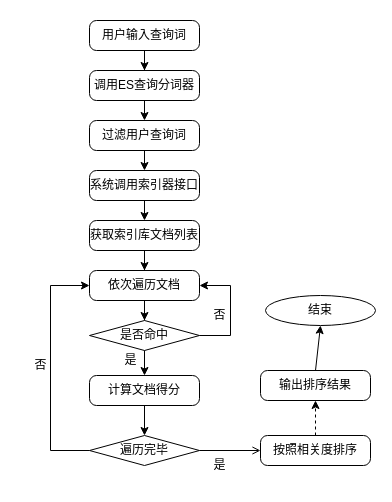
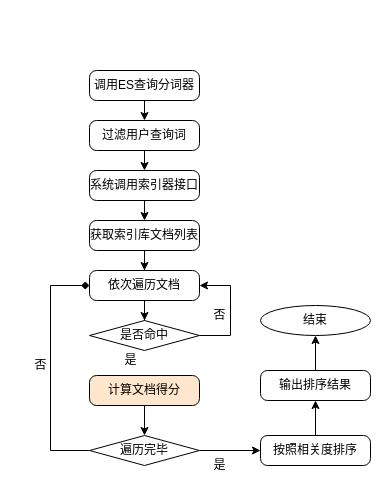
- <mxCell id="3" value="用户输入查询词" style="rounded=1;whiteSpace=wrap;html=1;absoluteArcSize=1;arcSize=14;strokeWidth=1;" parent="1" vertex="1"><mxGeometry x="89" y="20" width="110" height="30" as="geometry" /></mxCell>
- <mxCell id="2" value="" style="edgeStyle=orthogonalEdgeStyle;rounded=0;orthogonalLoop=1;jettySize=auto;html=1;startArrow=none;startFill=0;endArrow=classic;endFill=1;entryX=0.5;entryY=0;entryDx=0;entryDy=0;" edge="1" parent="1" source="3" target="4"><mxGeometry relative="1" as="geometry"><mxPoint x="260" y="70" as="targetPoint" /></mxGeometry></mxCell>
- <mxCell id="29" value="" style="endArrow=classic;html=1;rounded=0;exitX=0;exitY=0.5;exitDx=0;exitDy=0;exitPerimeter=0;entryX=0;entryY=0.5;entryDx=0;entryDy=0;edgeStyle=orthogonalEdgeStyle;" edge="1" parent="1" source="14" target="10"><mxGeometry width="50" height="50" relative="1" as="geometry"><mxPoint x="190" y="360" as="sourcePoint" /><mxPoint x="240" y="310" as="targetPoint" /><Array as="points"><mxPoint x="50" y="450" /><mxPoint x="50" y="285" /></Array></mxGeometry></mxCell>
+ <mxCell id="29" value="" style="endArrow=diamond;html=1;rounded=0;exitX=0;exitY=0.5;exitDx=0;exitDy=0;exitPerimeter=0;entryX=0;entryY=0.5;entryDx=0;entryDy=0;edgeStyle=orthogonalEdgeStyle;" edge="1" parent="1" source="14" target="10"><mxGeometry width="50" height="50" relative="1" as="geometry"><mxPoint x="190" y="360" as="sourcePoint" /><mxPoint x="240" y="310" as="targetPoint" /><Array as="points"><mxPoint x="50" y="450" /><mxPoint x="50" y="285" /></Array></mxGeometry></mxCell>
- <mxCell id="18" value="结束" style="strokeWidth=1;html=1;shape=mxgraph.flowchart.start_1;whiteSpace=wrap;" parent="1" vertex="1"><mxGeometry x="265" y="295" width="110" height="30" as="geometry" /></mxCell>
+ <mxCell id="18" value="结束" style="strokeWidth=1;html=1;shape=mxgraph.flowchart.start_1;whiteSpace=wrap;" parent="1" vertex="1"><mxGeometry x="260" y="305" width="110" height="30" as="geometry" /></mxCell>
- <mxCell id="15" value="" style="endArrow=classic;html=1;rounded=0;exitX=0.5;exitY=1;exitDx=0;exitDy=0;exitPerimeter=0;entryX=0.5;entryY=0;entryDx=0;entryDy=0;" parent="1" source="11" target="13" edge="1"><mxGeometry width="50" height="50" relative="1" as="geometry"><mxPoint x="199" y="380" as="sourcePoint" /><mxPoint x="249" y="330" as="targetPoint" /></mxGeometry></mxCell>
- <mxCell id="13" value="计算文档得分" style="rounded=1;whiteSpace=wrap;html=1;absoluteArcSize=1;arcSize=14;strokeWidth=1;" parent="1" vertex="1"><mxGeometry x="89" y="375" width="110" height="30" as="geometry" /></mxCell>
+ <mxCell id="13" value="计算文档得分" style="rounded=1;whiteSpace=wrap;html=1;absoluteArcSize=1;arcSize=14;strokeWidth=1;fillColor=#ffe6cc;" parent="1" vertex="1"><mxGeometry x="89" y="375" width="110" height="30" as="geometry" /></mxCell>
- <mxCell id="22" value="" style="endArrow=classic;html=1;rounded=0;exitX=0.5;exitY=0;exitDx=0;exitDy=0;entryX=0.5;entryY=1;entryDx=0;entryDy=0;dashed=1;" parent="1" source="16" target="17" edge="1"><mxGeometry width="50" height="50" relative="1" as="geometry"><mxPoint x="200" y="280" as="sourcePoint" /><mxPoint x="250" y="230" as="targetPoint" /></mxGeometry></mxCell>
+ <mxCell id="22" value="" style="endArrow=classic;html=1;rounded=0;exitX=0.5;exitY=0;exitDx=0;exitDy=0;entryX=0.5;entryY=1;entryDx=0;entryDy=0;" parent="1" source="16" target="17" edge="1"><mxGeometry width="50" height="50" relative="1" as="geometry"><mxPoint x="200" y="280" as="sourcePoint" /><mxPoint x="250" y="230" as="targetPoint" /></mxGeometry></mxCell>
- <mxCell id="30" value="" style="endArrow=open;html=1;rounded=0;exitX=1;exitY=0.5;exitDx=0;exitDy=0;exitPerimeter=0;entryX=0;entryY=0.5;entryDx=0;entryDy=0;" edge="1" parent="1" source="14" target="16"><mxGeometry width="50" height="50" relative="1" as="geometry"><mxPoint x="190" y="380" as="sourcePoint" /><mxPoint x="240" y="330" as="targetPoint" /></mxGeometry></mxCell>
+ <mxCell id="30" value="" style="endArrow=classic;html=1;rounded=0;exitX=1;exitY=0.5;exitDx=0;exitDy=0;exitPerimeter=0;entryX=0;entryY=0.5;entryDx=0;entryDy=0;" edge="1" parent="1" source="14" target="16"><mxGeometry width="50" height="50" relative="1" as="geometry"><mxPoint x="190" y="380" as="sourcePoint" /><mxPoint x="240" y="330" as="targetPoint" /></mxGeometry></mxCell>
